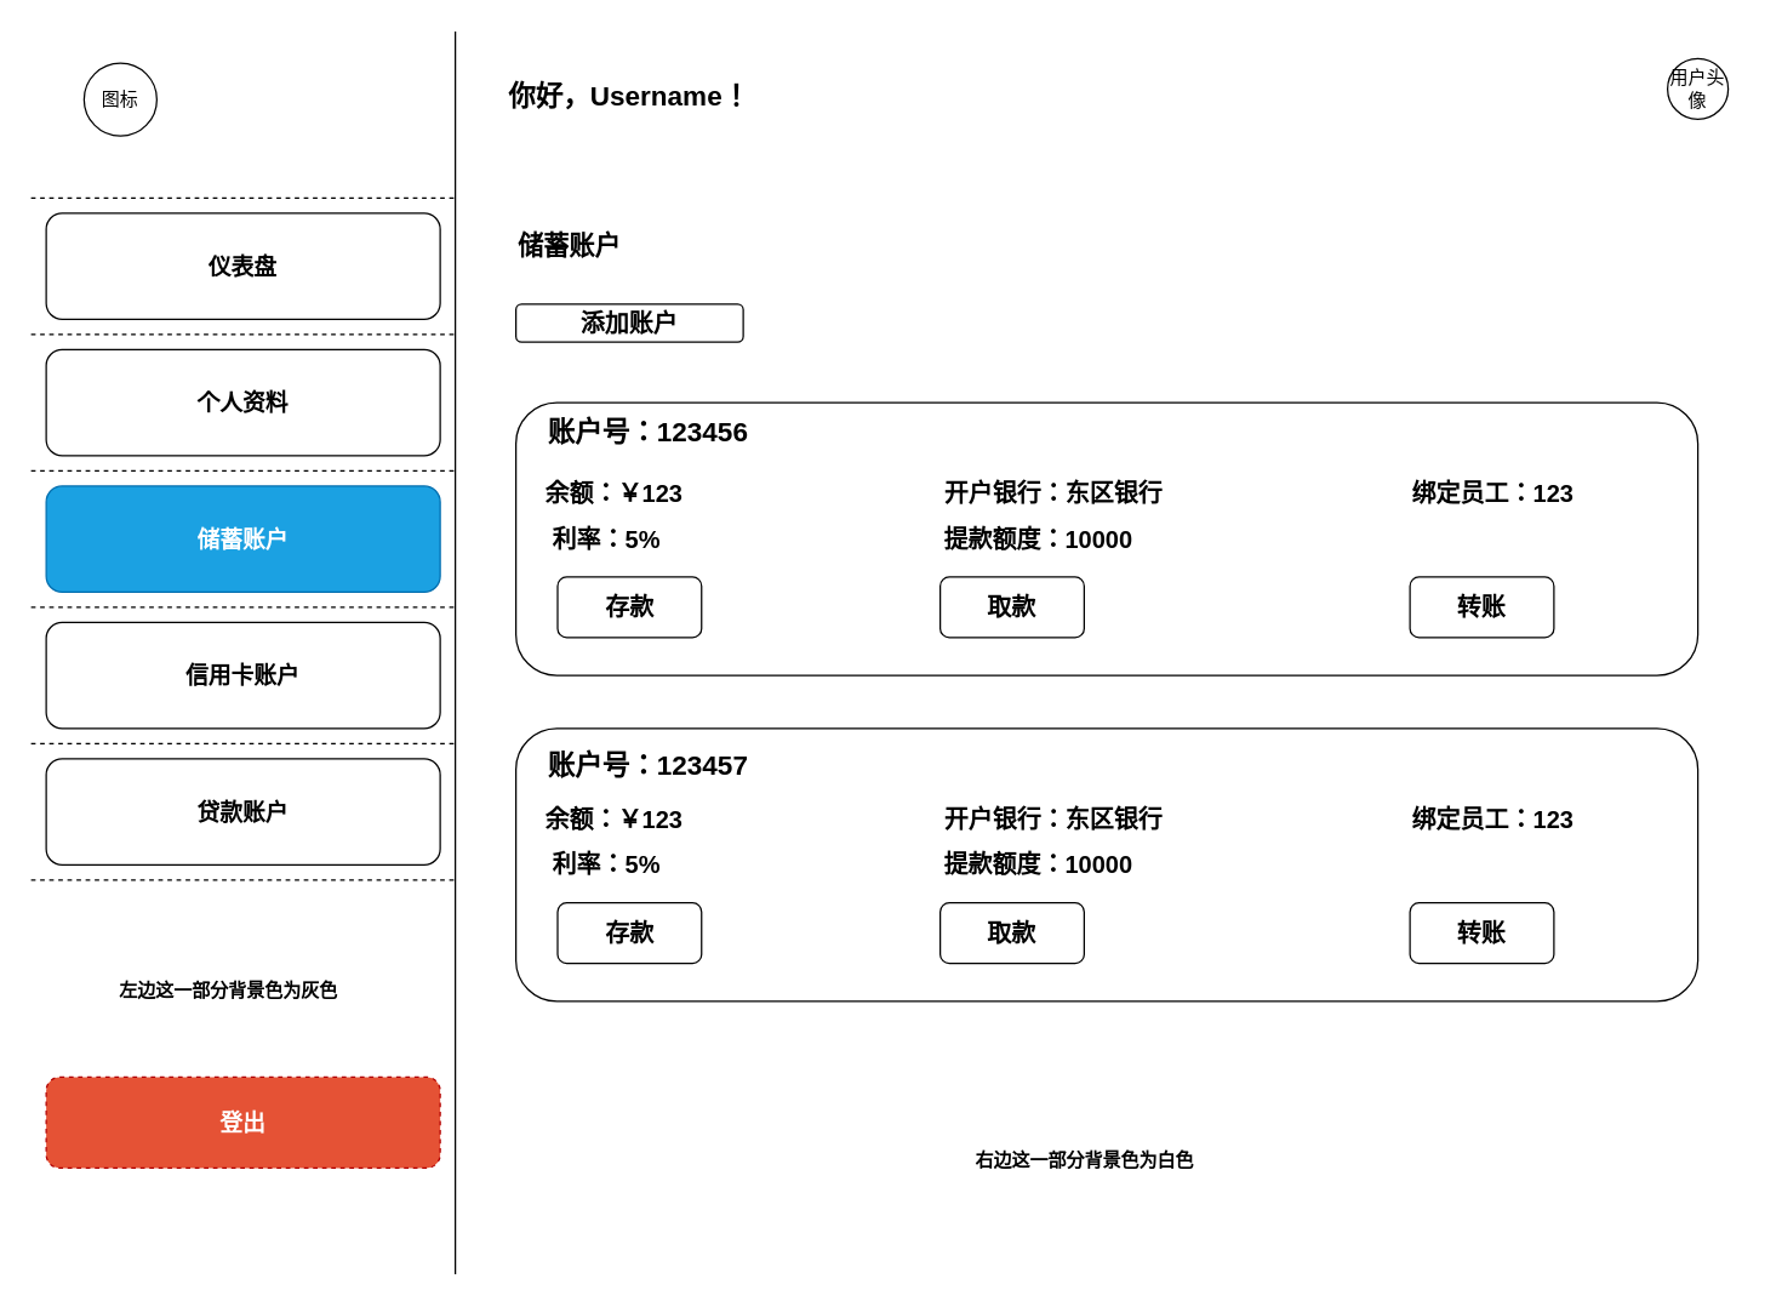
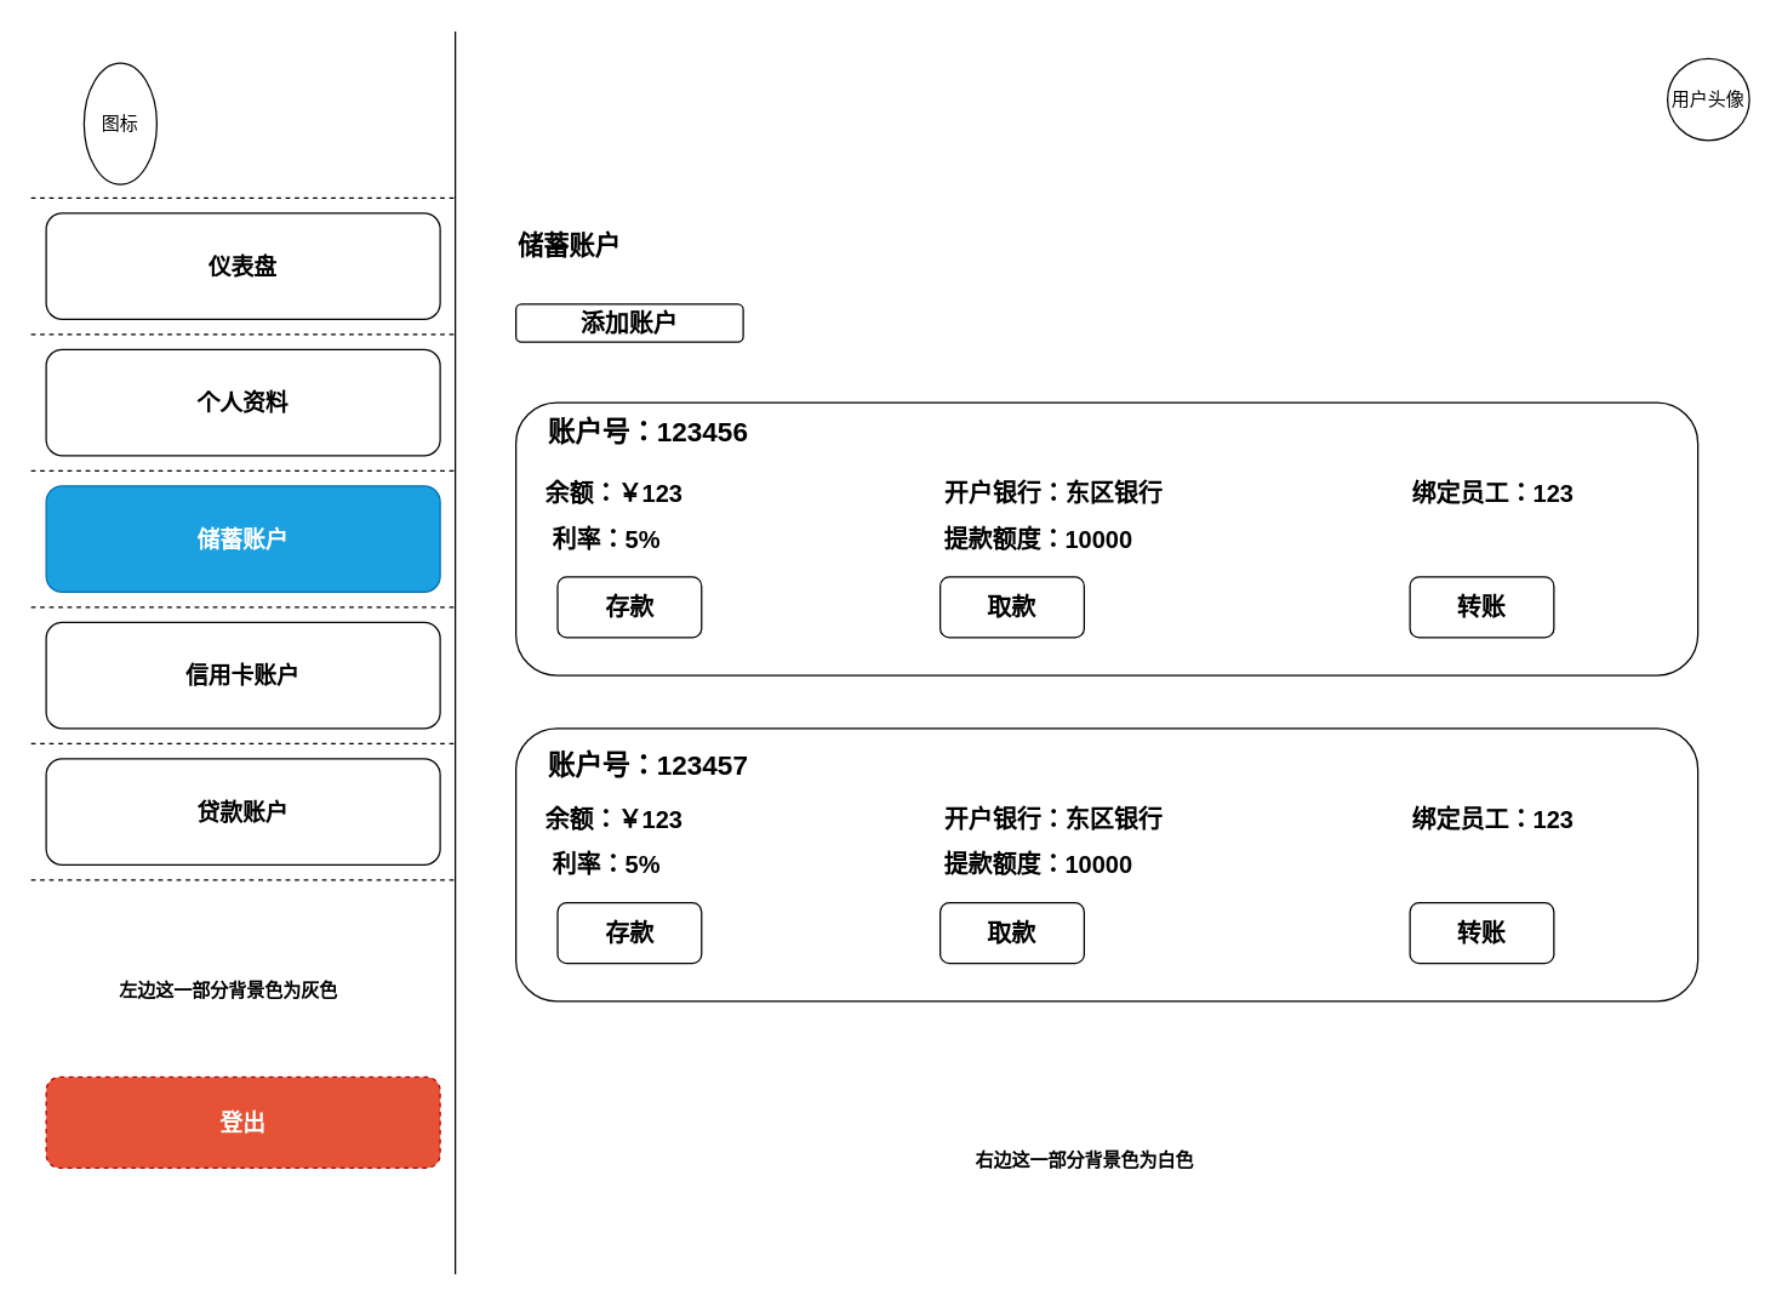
- <mxCell id="18" value="用户头像" style="ellipse;whiteSpace=wrap;html=1;aspect=fixed;" vertex="1" parent="1"><mxGeometry x="1100" y="38" width="40" height="40" as="geometry" /></mxCell>
+ <mxCell id="18" value="用户头像" style="ellipse;whiteSpace=wrap;html=1;aspect=fixed;" vertex="1" parent="1"><mxGeometry x="1100" y="38" width="54" height="54" as="geometry" /></mxCell>
- <mxCell id="17" value="&lt;b&gt;&lt;font style=&quot;font-size: 18px;&quot;&gt;你好，Username！&lt;/font&gt;&lt;/b&gt;" style="text;html=1;strokeColor=none;fillColor=none;align=center;verticalAlign=middle;whiteSpace=wrap;rounded=0;" vertex="1" parent="1"><mxGeometry x="330" y="48" width="170" height="30" as="geometry" /></mxCell>
- <mxCell id="4" value="图标" style="ellipse;whiteSpace=wrap;html=1;aspect=fixed;rounded=0;" vertex="1" parent="1"><mxGeometry x="55" y="41" width="48" height="48" as="geometry" /></mxCell>
+ <mxCell id="4" value="图标" style="ellipse;whiteSpace=wrap;html=1;aspect=fixed;rounded=0;" vertex="1" parent="1"><mxGeometry x="55" y="41" width="48" height="80" as="geometry" /></mxCell>
